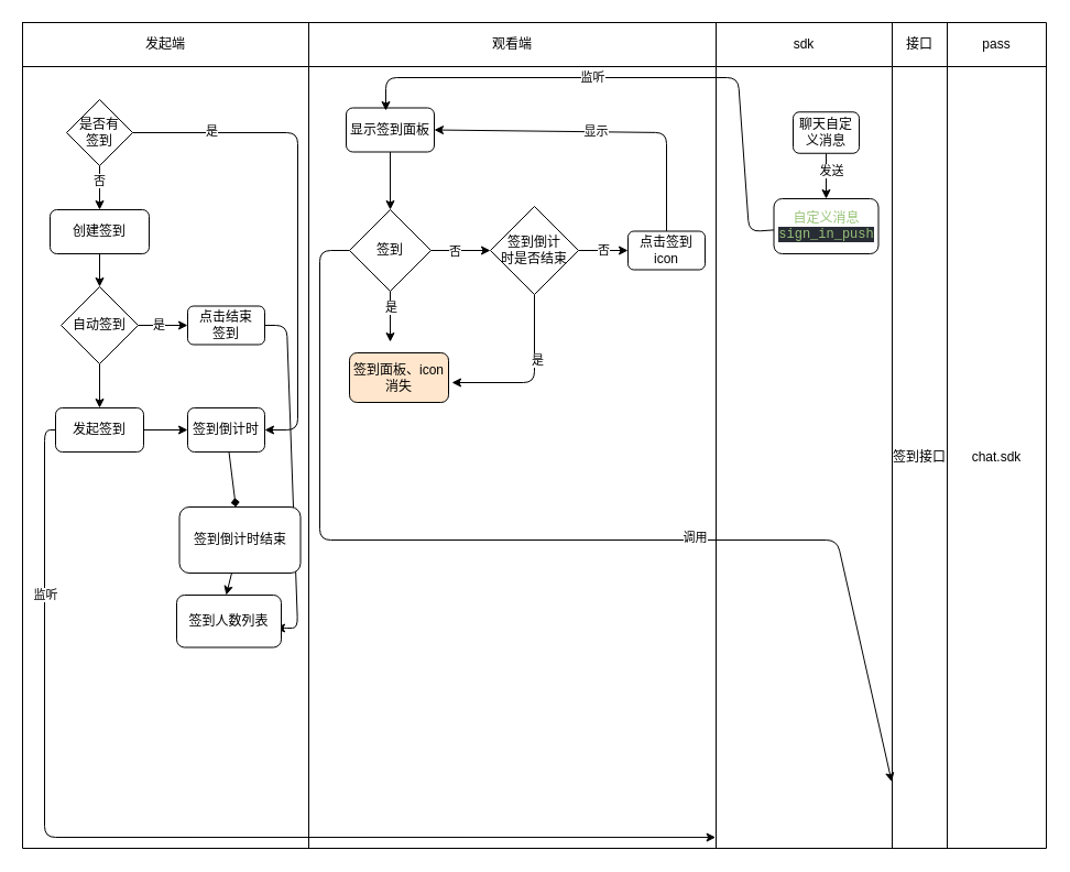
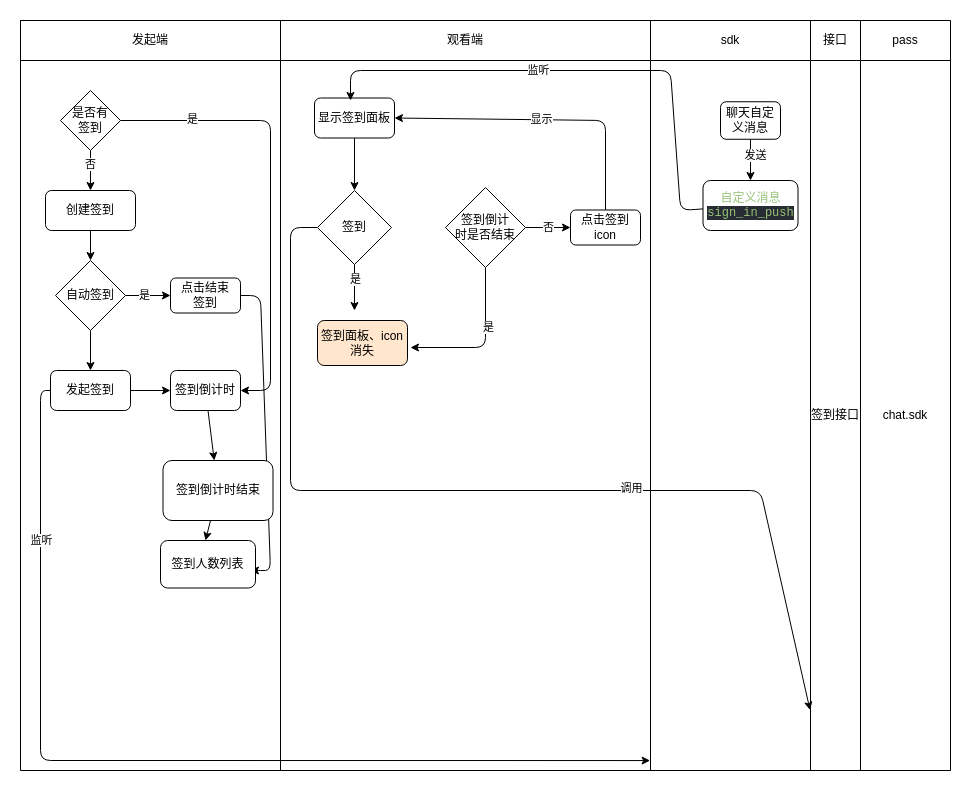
- <mxCell id="40" value="" style="edgeStyle=none;html=1;entryX=0;entryY=0.5;entryDx=0;entryDy=0;" edge="1" parent="1" source="46" target="31"><mxGeometry relative="1" as="geometry"><mxPoint x="440" y="210" as="targetPoint" /></mxGeometry></mxCell>
- <mxCell id="41" value="否" style="edgeLabel;html=1;align=center;verticalAlign=middle;resizable=0;points=[];" vertex="1" connectable="0" parent="40"><mxGeometry x="-0.222" relative="1" as="geometry"><mxPoint as="offset" /></mxGeometry></mxCell>
- <mxCell id="26" value="" style="edgeStyle=none;html=1;endArrow=diamond;" edge="1" parent="1" source="27" target="58"><mxGeometry relative="1" as="geometry"><mxPoint x="205" y="490" as="targetPoint" /></mxGeometry></mxCell>
+ <mxCell id="26" value="" style="edgeStyle=none;html=1;" edge="1" parent="1" source="27" target="58"><mxGeometry relative="1" as="geometry"><mxPoint x="205" y="490" as="targetPoint" /></mxGeometry></mxCell>
